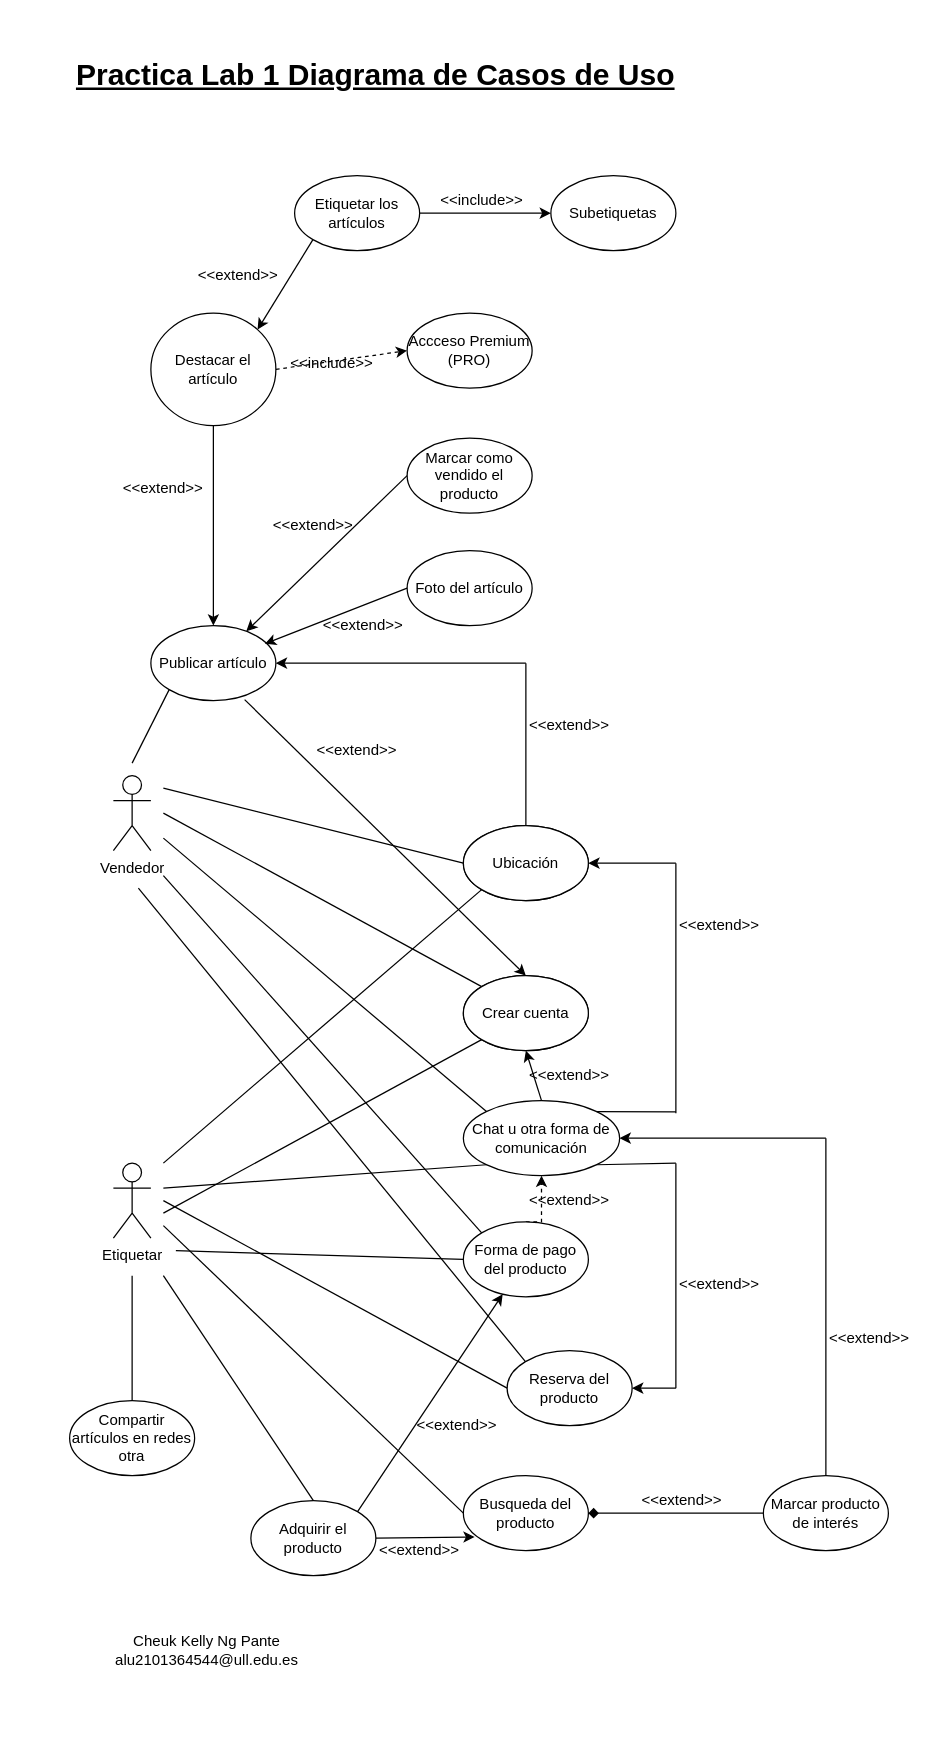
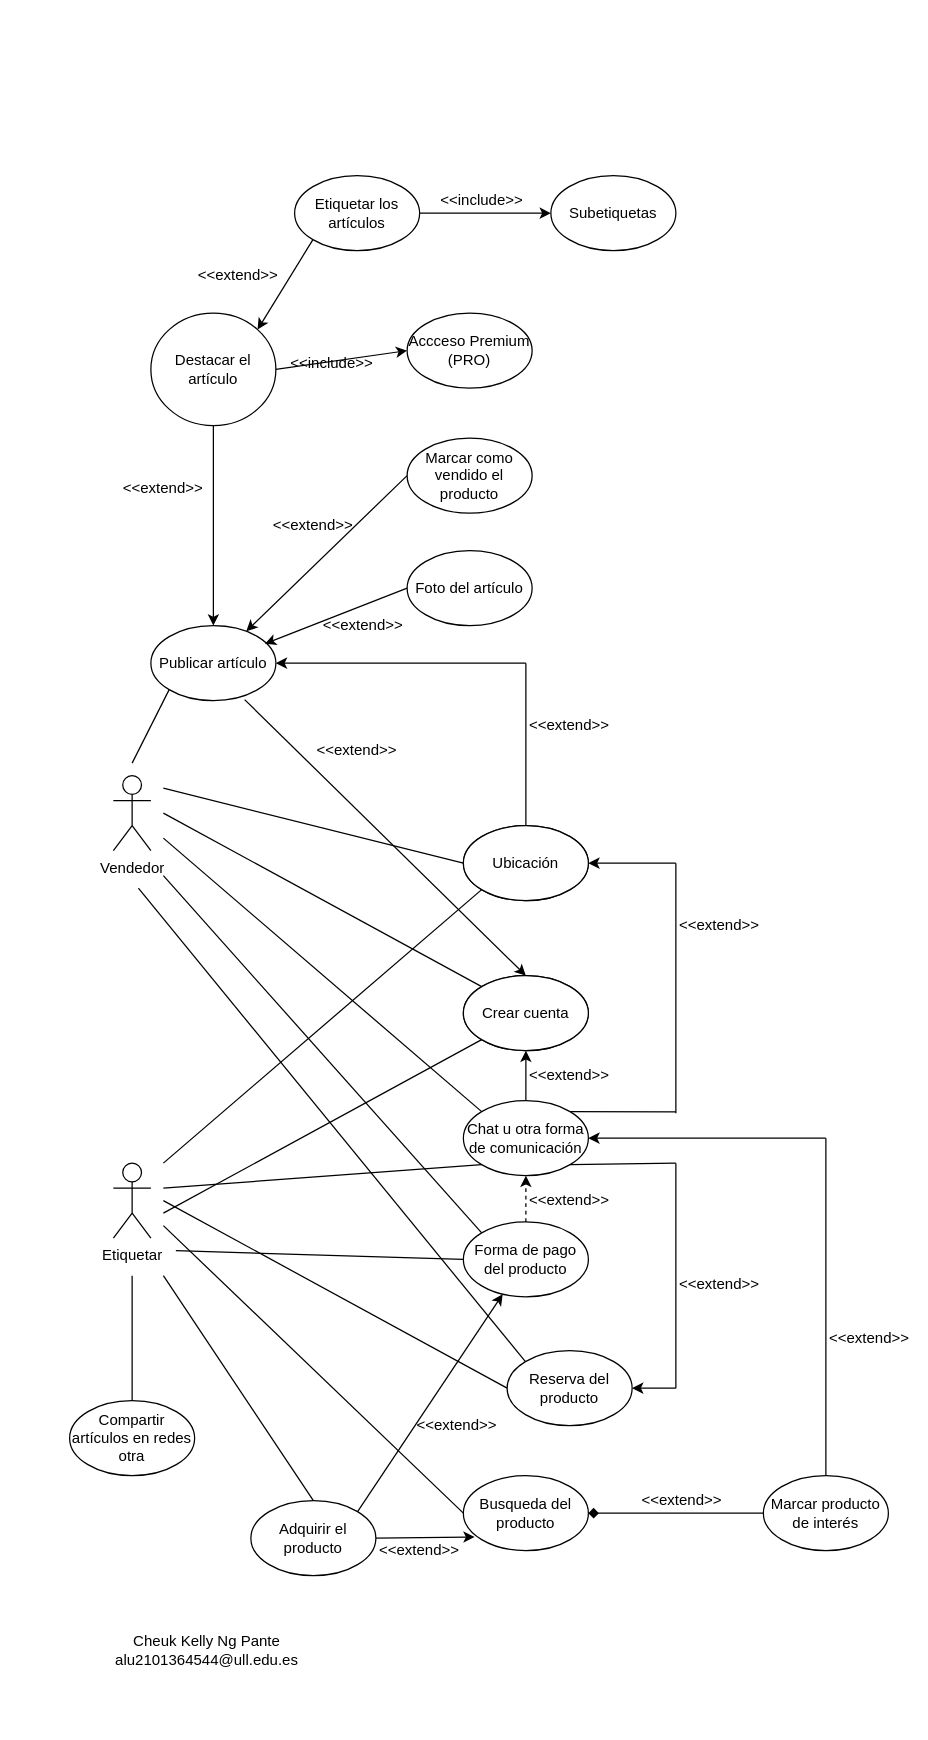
- <mxCell id="62" value="&lt;font style=&quot;font-size: 24px&quot;&gt;&lt;u&gt;&lt;b&gt;Practica Lab 1 Diagrama de Casos de Uso&lt;/b&gt;&lt;/u&gt;&lt;/font&gt;" style="text;html=1;strokeColor=none;fillColor=none;align=center;verticalAlign=middle;whiteSpace=wrap;rounded=0;" vertex="1" parent="1"><mxGeometry x="50" y="20" width="500" height="80" as="geometry" /></mxCell>
- <mxCell id="65" value="" style="endArrow=classic;html=1;entryX=0;entryY=0.5;entryDx=0;entryDy=0;exitX=1;exitY=0.5;exitDx=0;exitDy=0;dashed=1;" edge="1" parent="1" source="61" target="43"><mxGeometry width="50" height="50" relative="1" as="geometry"><mxPoint x="269.157" y="256.172" as="sourcePoint" /><mxPoint x="235.003" y="303.828" as="targetPoint" /></mxGeometry></mxCell>
+ <mxCell id="65" value="" style="endArrow=classic;html=1;entryX=0;entryY=0.5;entryDx=0;entryDy=0;exitX=1;exitY=0.5;exitDx=0;exitDy=0;" edge="1" parent="1" source="61" target="43"><mxGeometry width="50" height="50" relative="1" as="geometry"><mxPoint x="269.157" y="256.172" as="sourcePoint" /><mxPoint x="235.003" y="303.828" as="targetPoint" /></mxGeometry></mxCell>
- <mxCell id="17" value="Chat u otra forma de comunicación" style="ellipse;whiteSpace=wrap;html=1;" vertex="1" parent="1"><mxGeometry x="370" y="880" width="125" height="60" as="geometry" /></mxCell>
+ <mxCell id="17" value="Chat u otra forma de comunicación" style="ellipse;whiteSpace=wrap;html=1;" vertex="1" parent="1"><mxGeometry x="370" y="880" width="100" height="60" as="geometry" /></mxCell>
